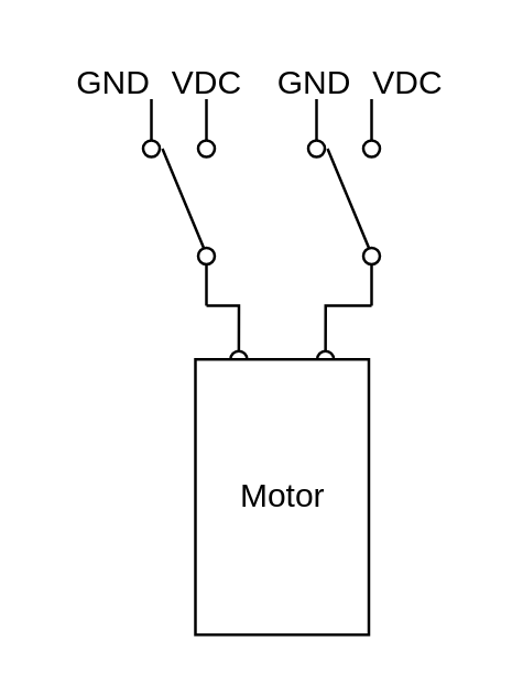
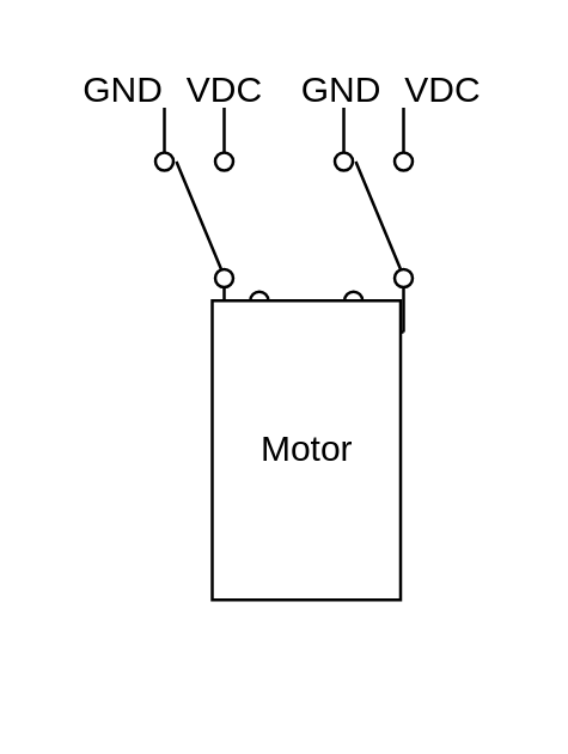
- <mxCell id="6" value="Motor" style="rounded=0;whiteSpace=wrap;html=1;" vertex="1" parent="1"><mxGeometry x="70.5" y="130" width="63" height="100" as="geometry" /></mxCell>
+ <mxCell id="6" value="Motor" style="rounded=0;whiteSpace=wrap;html=1;" vertex="1" parent="1"><mxGeometry x="70.5" y="100" width="63" height="100" as="geometry" /></mxCell>
